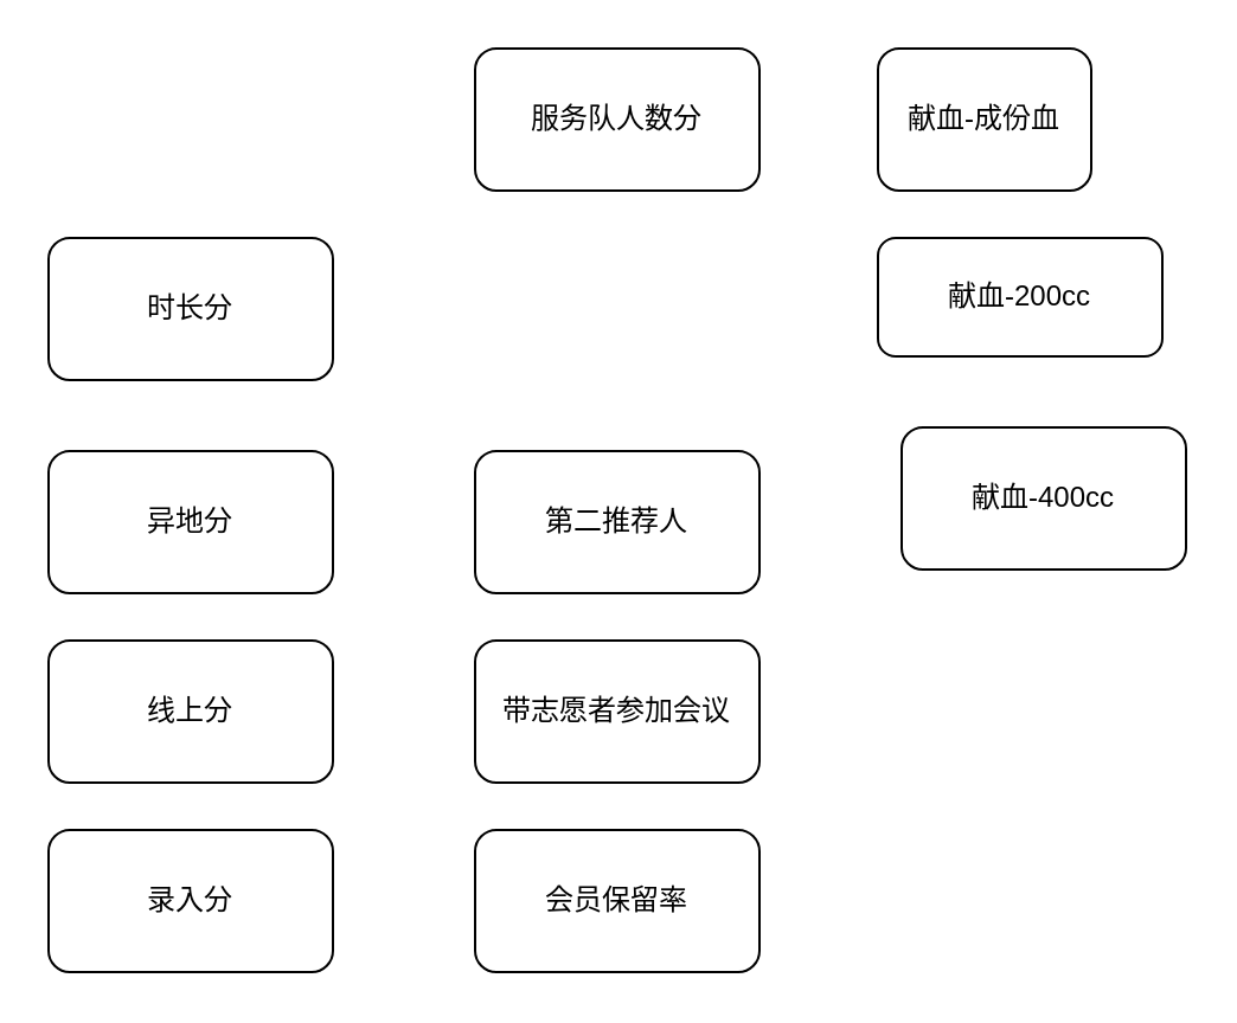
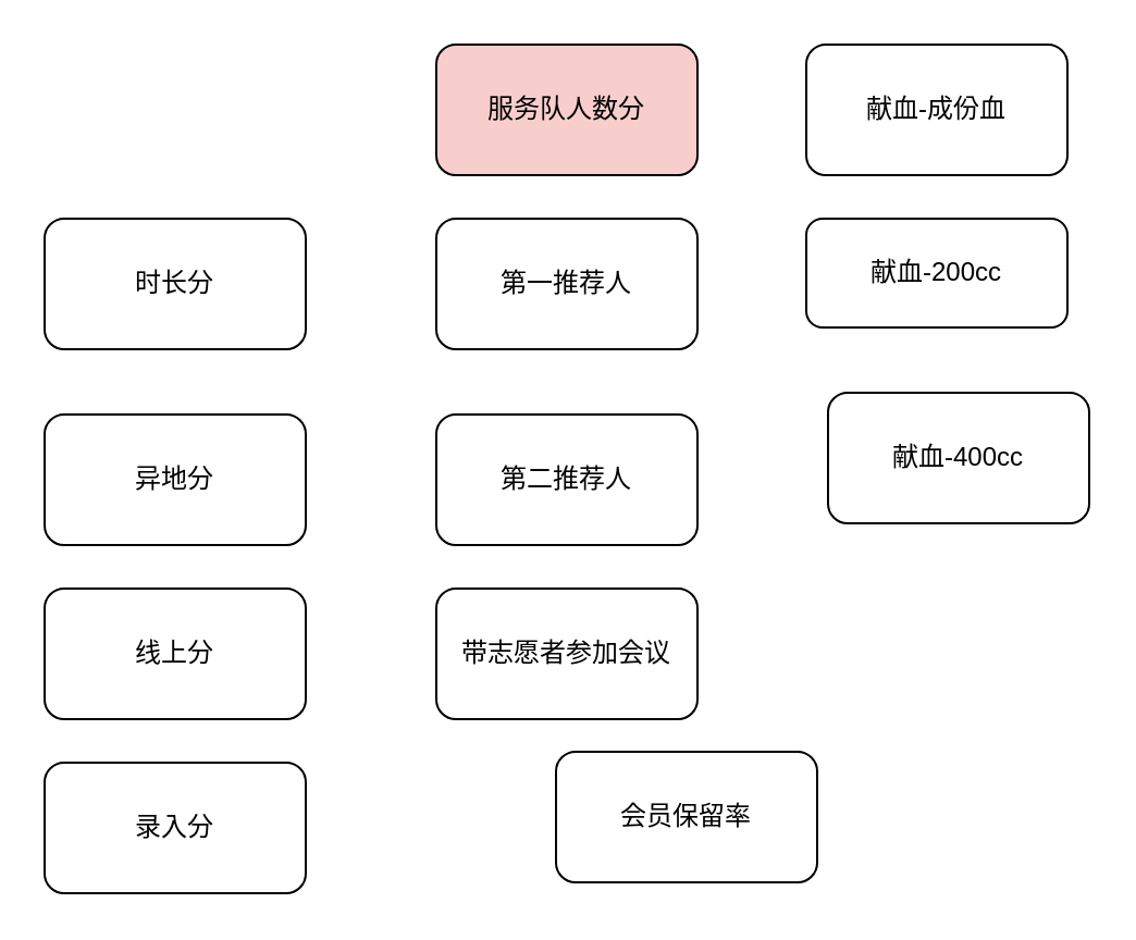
- <mxCell id="6" value="服务队人数分" style="rounded=1;whiteSpace=wrap;html=1;" parent="1" vertex="1"><mxGeometry x="200" y="20" width="120" height="60" as="geometry" /></mxCell>
+ <mxCell id="6" value="服务队人数分" style="rounded=1;whiteSpace=wrap;html=1;fillColor=#f8cecc;" parent="1" vertex="1"><mxGeometry x="200" y="20" width="120" height="60" as="geometry" /></mxCell>
- <mxCell id="11" value="献血-成份血" style="rounded=1;whiteSpace=wrap;html=1;" parent="1" vertex="1"><mxGeometry x="370" y="20" width="90" height="60" as="geometry" /></mxCell>
+ <mxCell id="11" value="献血-成份血" style="rounded=1;whiteSpace=wrap;html=1;" parent="1" vertex="1"><mxGeometry x="370" y="20" width="120" height="60" as="geometry" /></mxCell>
+ <mxCell id="7" value="第一推荐人" style="rounded=1;whiteSpace=wrap;html=1;" parent="1" vertex="1"><mxGeometry x="200" y="100" width="120" height="60" as="geometry" /></mxCell>
- <mxCell id="10" value="会员保留率" style="rounded=1;whiteSpace=wrap;html=1;" parent="1" vertex="1"><mxGeometry x="200" y="350" width="120" height="60" as="geometry" /></mxCell>
+ <mxCell id="10" value="会员保留率" style="rounded=1;whiteSpace=wrap;html=1;" parent="1" vertex="1"><mxGeometry x="255" y="345" width="120" height="60" as="geometry" /></mxCell>
